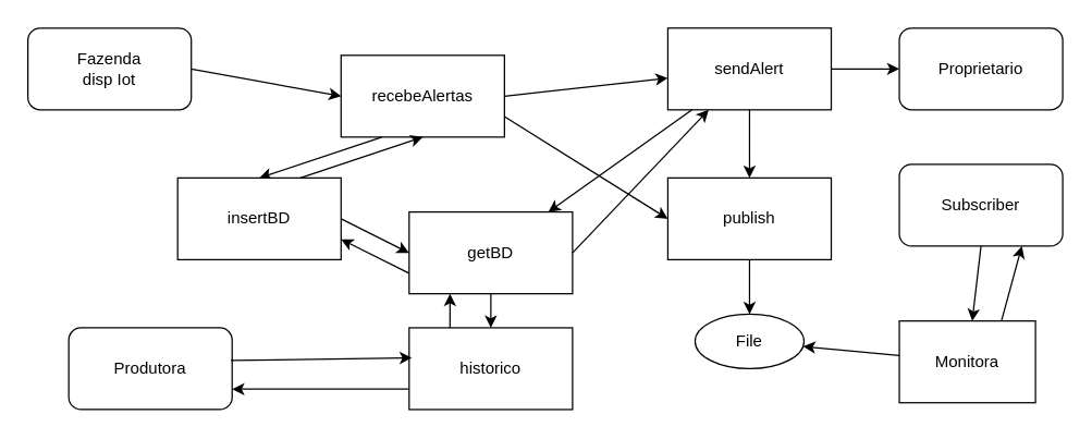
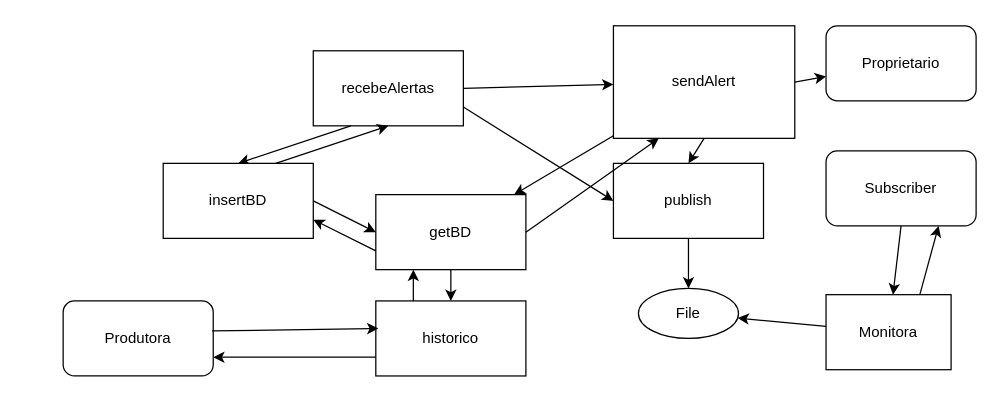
- <mxCell id="16" value="Fazenda&lt;br&gt;disp Iot" style="rounded=1;whiteSpace=wrap;html=1;" vertex="1" parent="1"><mxGeometry x="20" y="20" width="120" height="60" as="geometry" /></mxCell>
- <mxCell id="10" value="sendAlert" style="rounded=0;whiteSpace=wrap;html=1;" vertex="1" parent="1"><mxGeometry x="490" y="20" width="120" height="60" as="geometry" /></mxCell>
+ <mxCell id="10" value="sendAlert" style="rounded=0;whiteSpace=wrap;html=1;" vertex="1" parent="1"><mxGeometry x="490" y="20" width="145" height="90" as="geometry" /></mxCell>
- <mxCell id="3" value="" style="endArrow=classic;html=1;entryX=0;entryY=0.5;entryDx=0;entryDy=0;exitX=1;exitY=0.5;exitDx=0;exitDy=0;" edge="1" parent="1" source="16" target="2"><mxGeometry width="50" height="50" relative="1" as="geometry"><mxPoint x="180" y="50" as="sourcePoint" /><mxPoint x="240" y="50" as="targetPoint" /></mxGeometry></mxCell>
